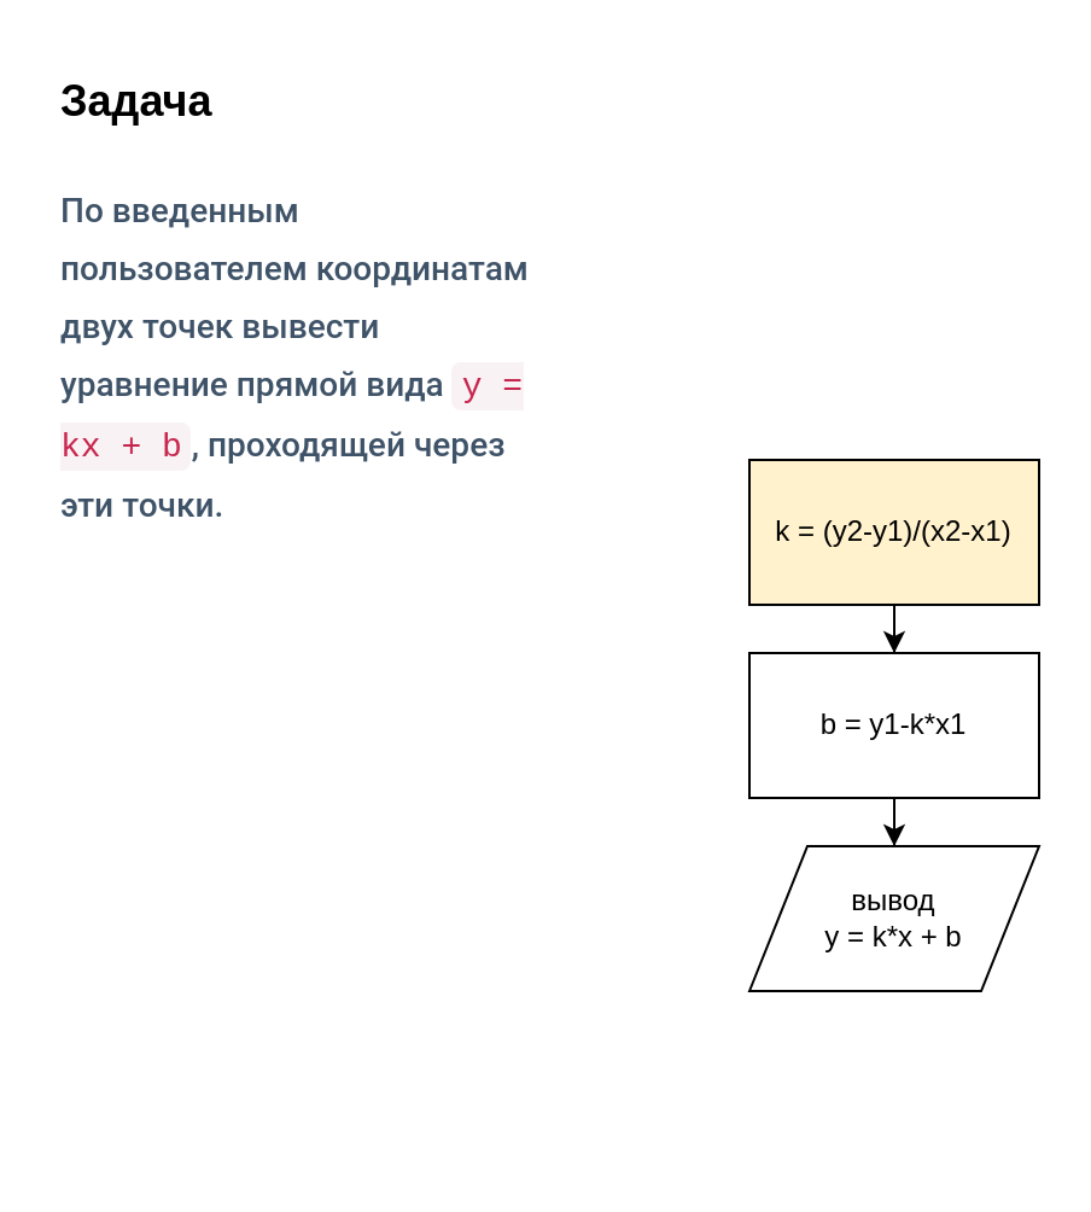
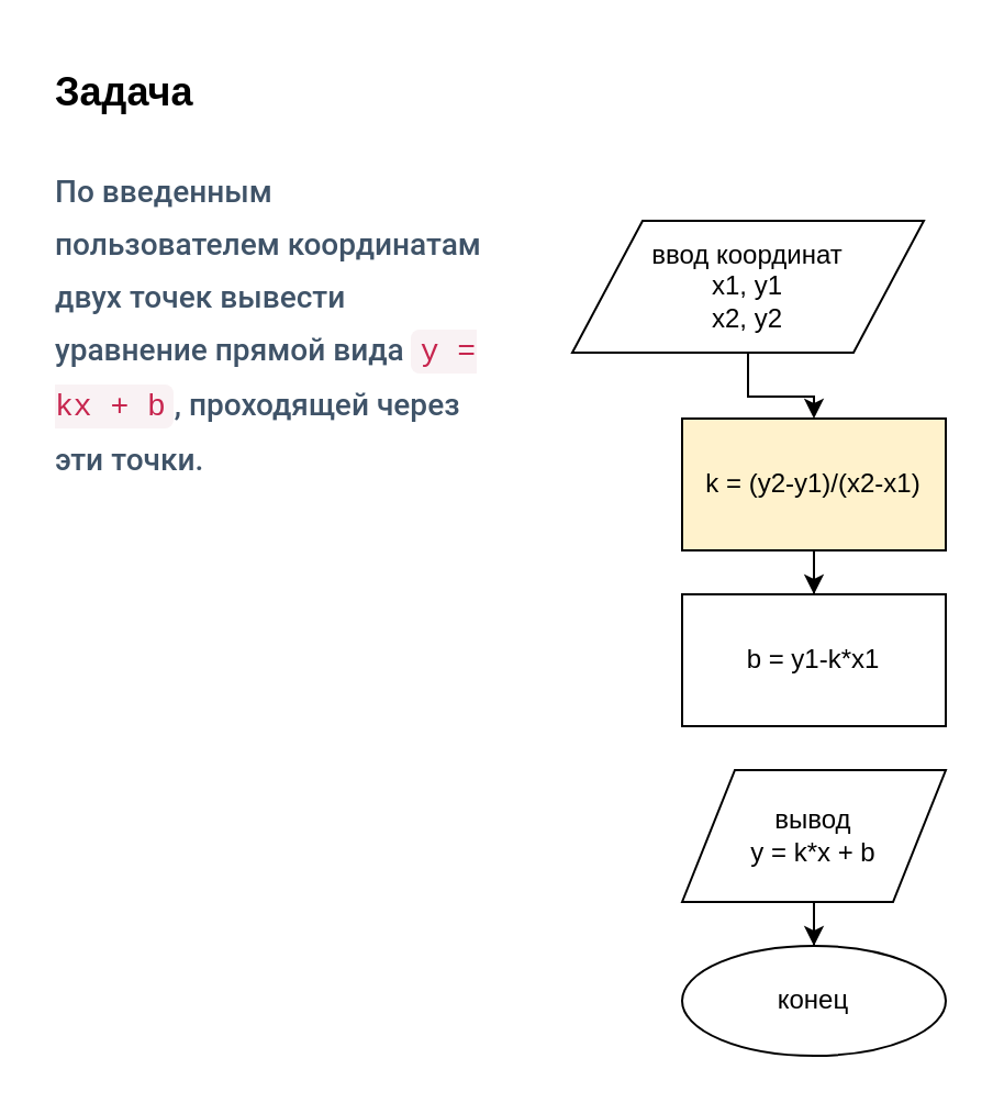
+ <mxCell id="3" value="ввод координат&lt;br&gt;x1, y1&lt;br&gt;x2, y2" style="shape=parallelogram;perimeter=parallelogramPerimeter;whiteSpace=wrap;html=1;" vertex="1" parent="1"><mxGeometry x="260" y="100" width="160" height="60" as="geometry" /></mxCell>
+ <mxCell id="2" style="edgeStyle=orthogonalEdgeStyle;rounded=0;orthogonalLoop=1;jettySize=auto;html=1;" edge="1" parent="1" source="3" target="5"><mxGeometry relative="1" as="geometry" /></mxCell>
- <mxCell id="6" style="edgeStyle=orthogonalEdgeStyle;rounded=0;orthogonalLoop=1;jettySize=auto;html=1;" edge="1" parent="1" source="7" target="9"><mxGeometry relative="1" as="geometry" /></mxCell>
+ <mxCell id="8" style="edgeStyle=orthogonalEdgeStyle;rounded=0;orthogonalLoop=1;jettySize=auto;html=1;entryX=0.5;entryY=0;entryDx=0;entryDy=0;" edge="1" parent="1" source="9" target="10"><mxGeometry relative="1" as="geometry" /></mxCell>
+ <mxCell id="10" value="конец" style="ellipse;whiteSpace=wrap;html=1;" vertex="1" parent="1"><mxGeometry x="310" y="430" width="120" height="50" as="geometry" /></mxCell>
